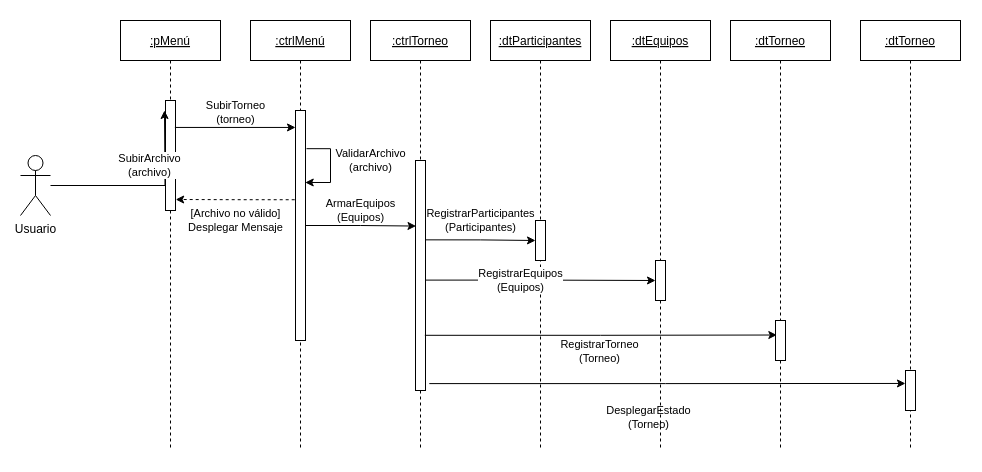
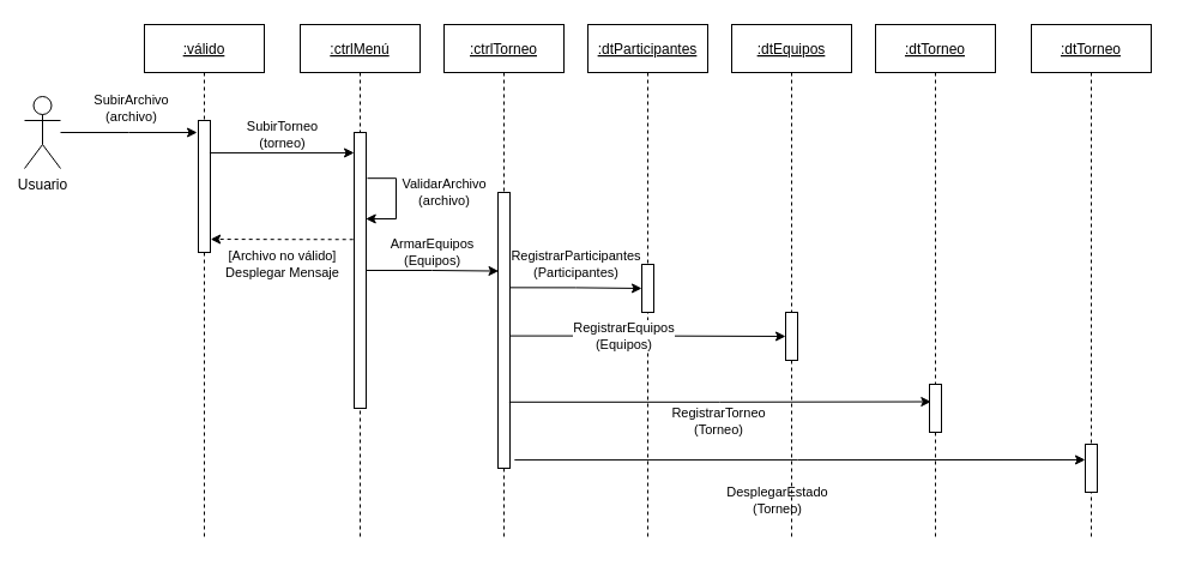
- <mxCell id="5" value=":pMenú" style="shape=umlLifeline;perimeter=lifelinePerimeter;container=1;collapsible=0;recursiveResize=0;rounded=0;shadow=0;strokeWidth=1;fontStyle=4" parent="1" vertex="1"><mxGeometry x="120" y="20" width="100" height="430" as="geometry" /></mxCell>
+ <mxCell id="5" value=":válido" style="shape=umlLifeline;perimeter=lifelinePerimeter;container=1;collapsible=0;recursiveResize=0;rounded=0;shadow=0;strokeWidth=1;fontStyle=4" parent="1" vertex="1"><mxGeometry x="120" y="20" width="100" height="430" as="geometry" /></mxCell>
- <mxCell id="8" value="Usuario" style="shape=umlActor;verticalLabelPosition=bottom;verticalAlign=top;html=1;" parent="1" vertex="1"><mxGeometry x="20" y="155" width="30" height="60" as="geometry" /></mxCell>
+ <mxCell id="8" value="Usuario" style="shape=umlActor;verticalLabelPosition=bottom;verticalAlign=top;html=1;" parent="1" vertex="1"><mxGeometry x="20" y="80" width="30" height="60" as="geometry" /></mxCell>
